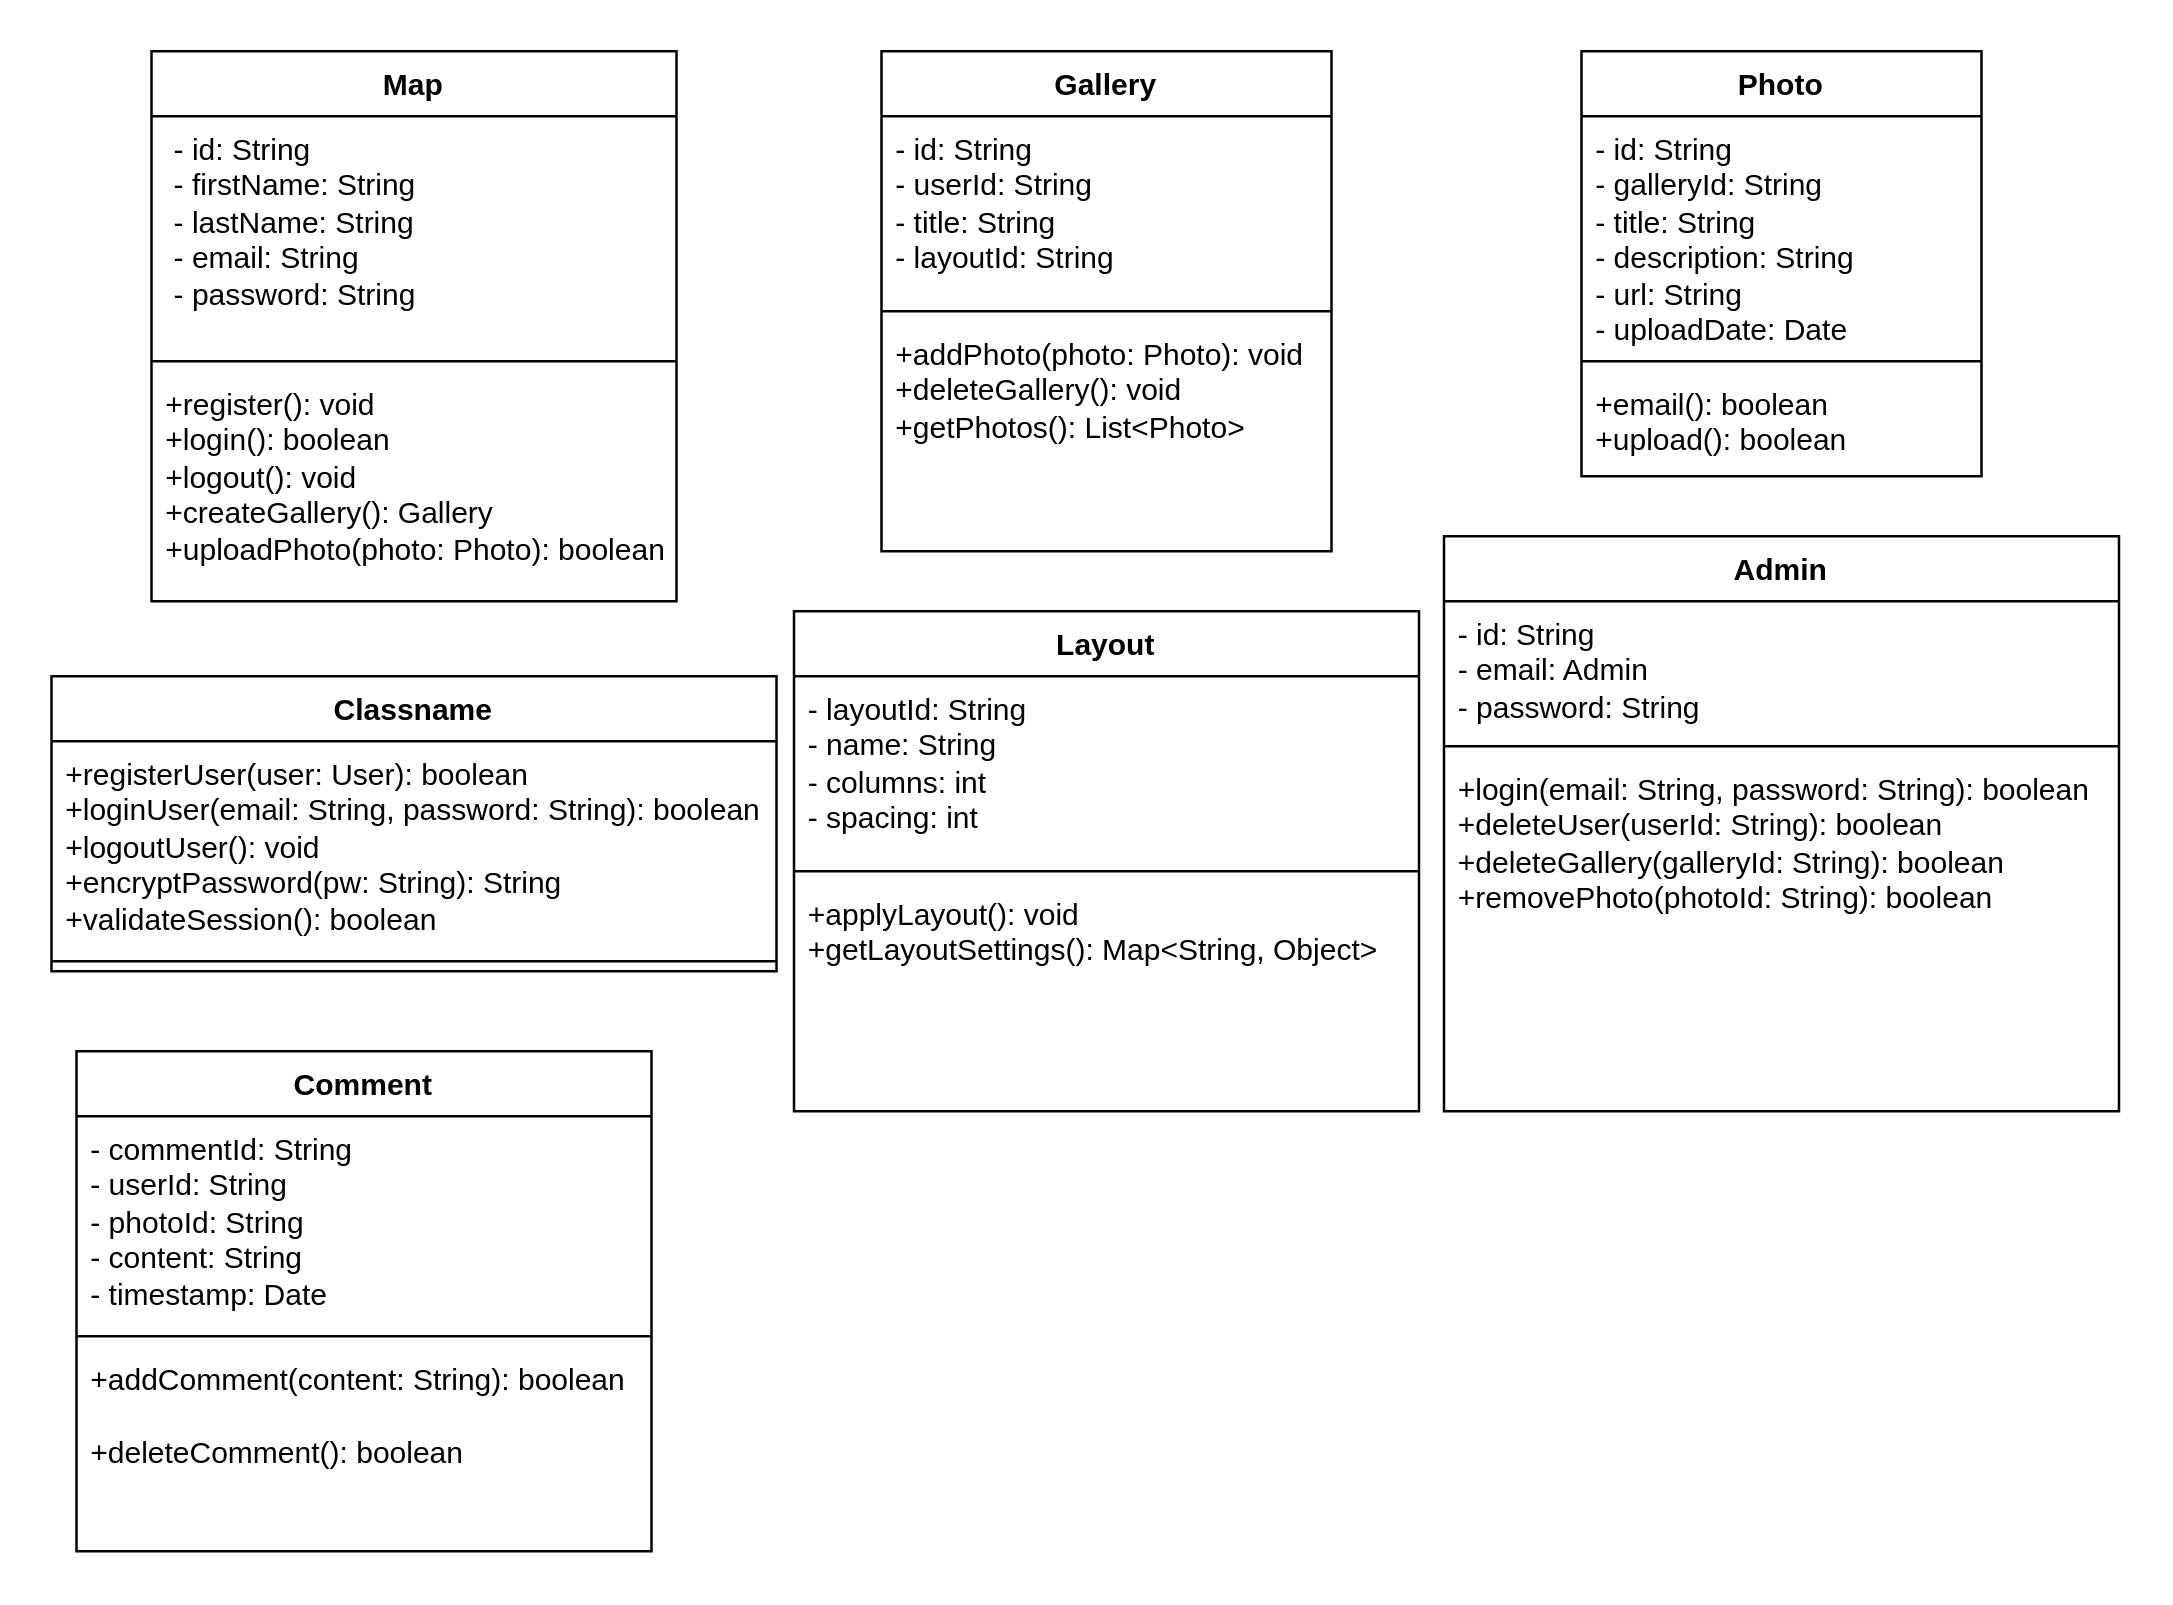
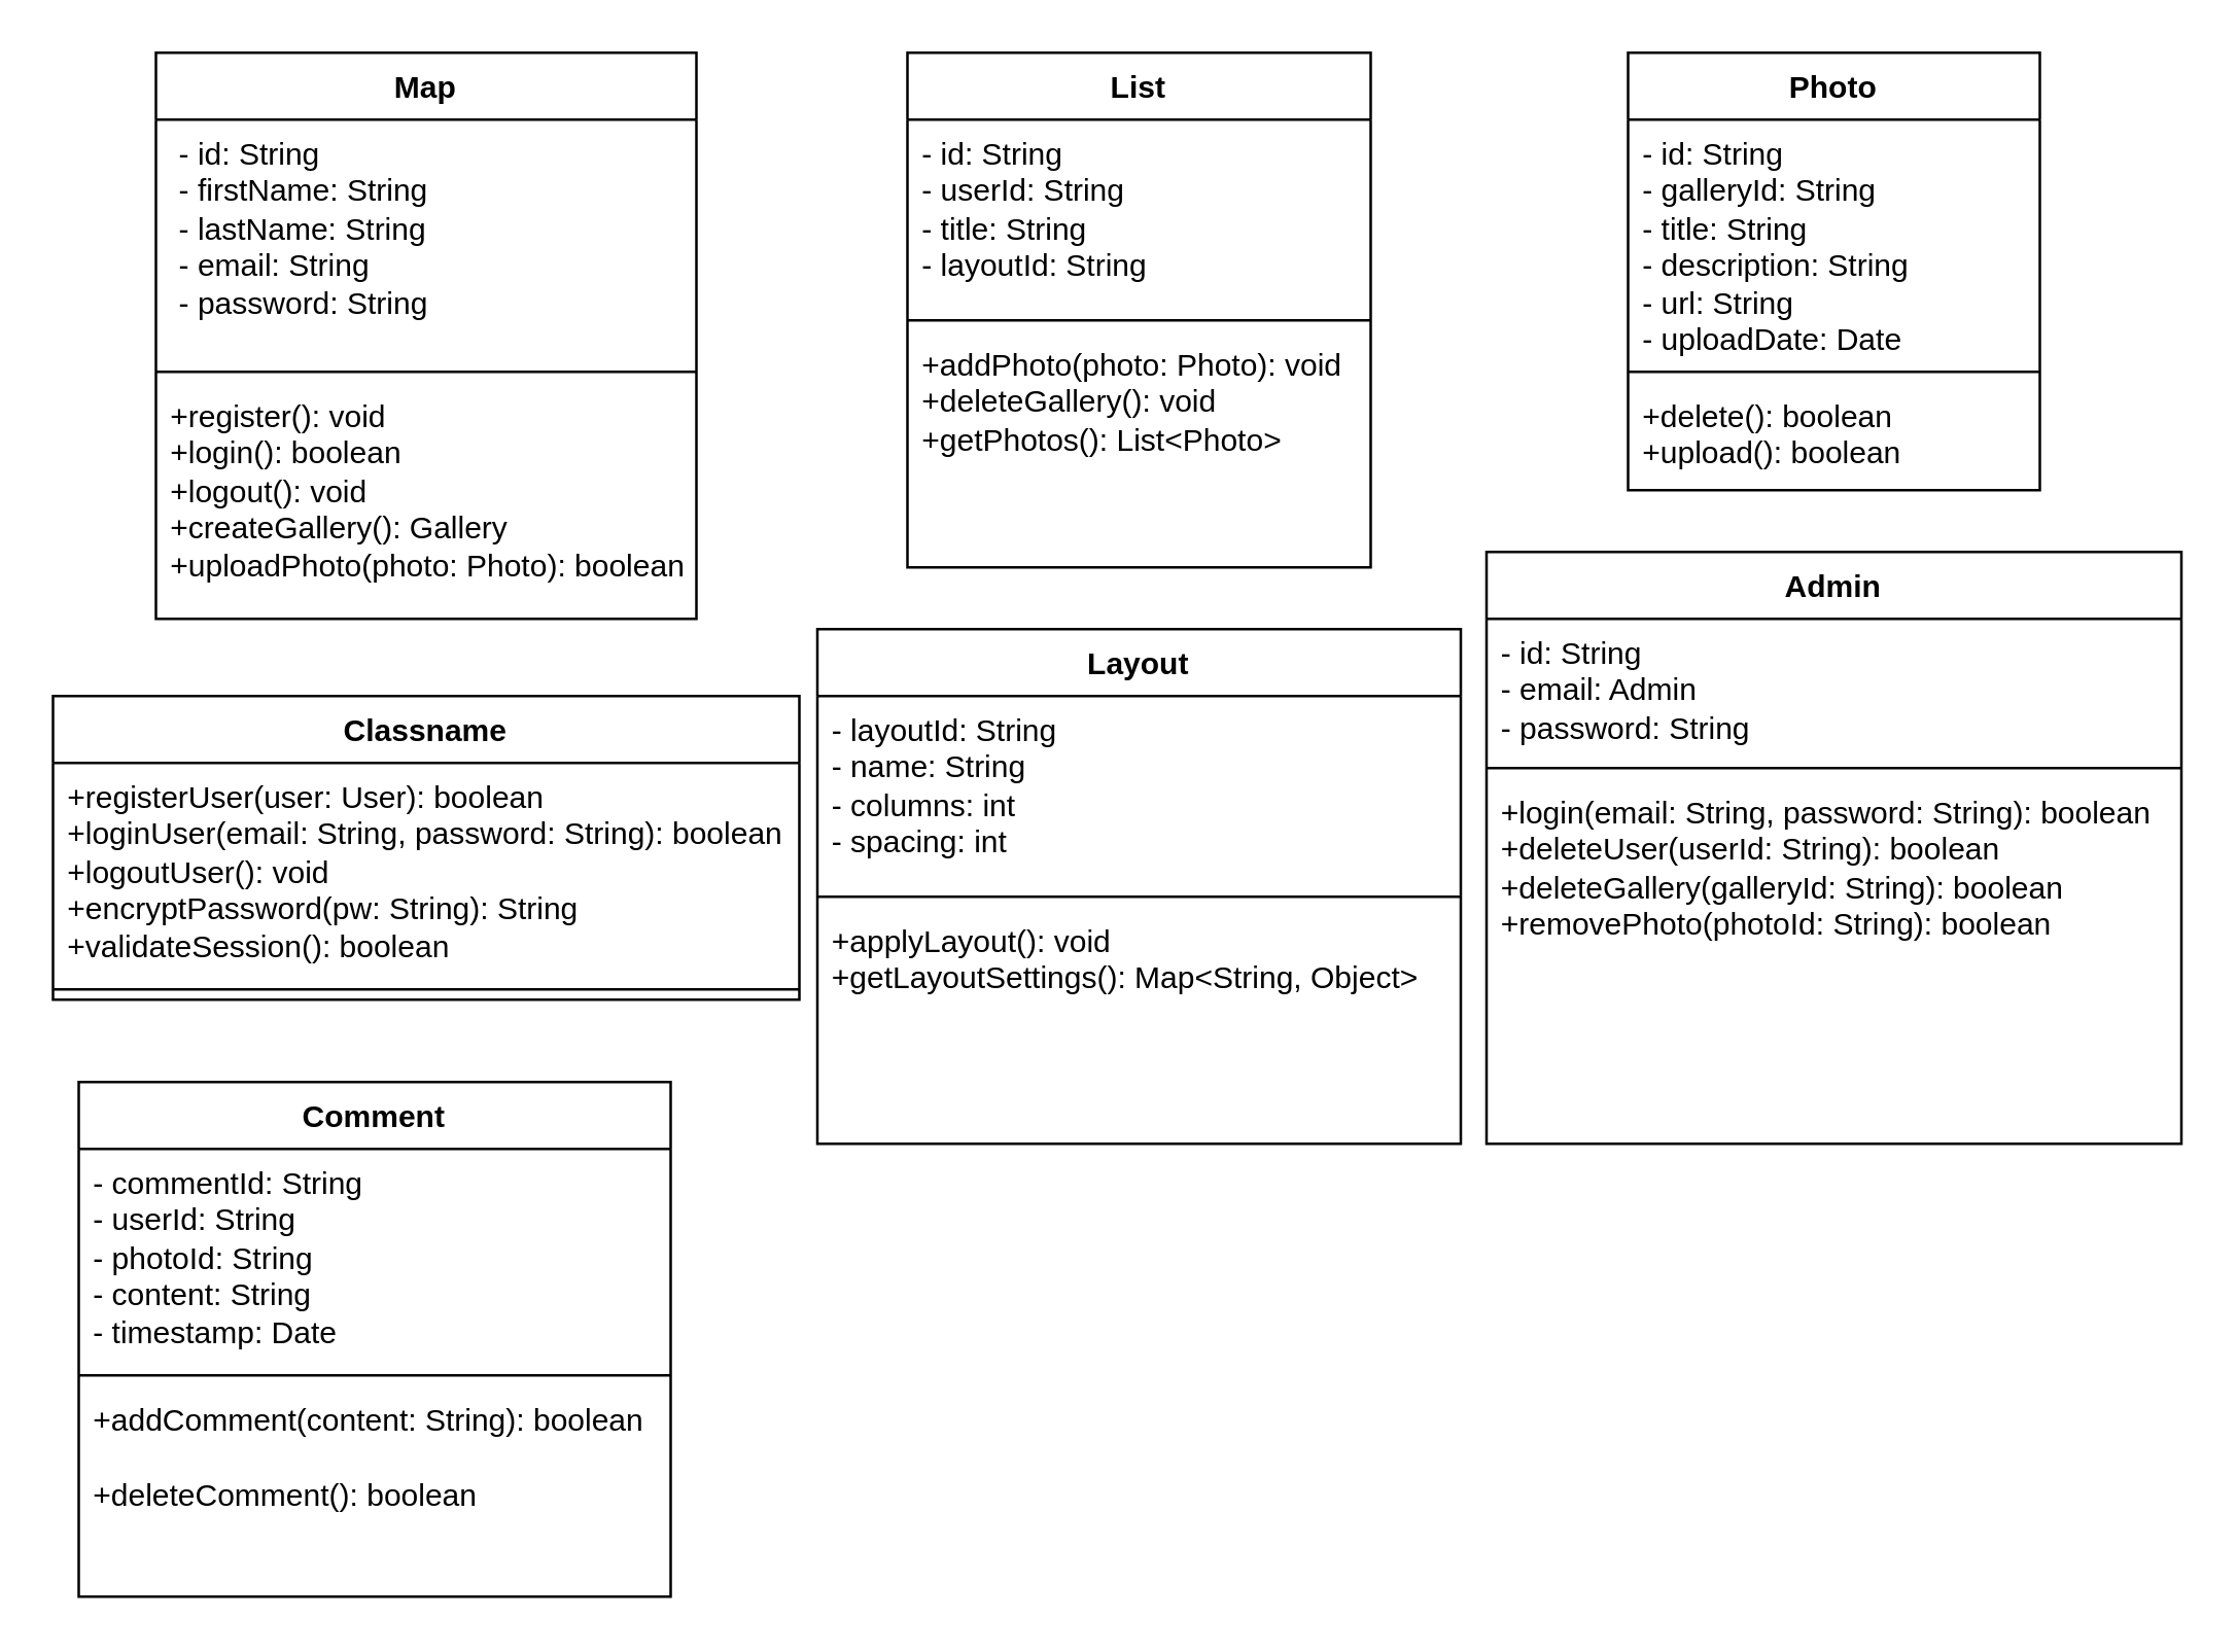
- <mxCell id="6" value="Gallery" style="swimlane;fontStyle=1;align=center;verticalAlign=top;childLayout=stackLayout;horizontal=1;startSize=26;horizontalStack=0;resizeParent=1;resizeParentMax=0;resizeLast=0;collapsible=1;marginBottom=0;whiteSpace=wrap;html=1;" vertex="1" parent="1"><mxGeometry x="352" y="20" width="180" height="200" as="geometry" /></mxCell>
+ <mxCell id="6" value="List" style="swimlane;fontStyle=1;align=center;verticalAlign=top;childLayout=stackLayout;horizontal=1;startSize=26;horizontalStack=0;resizeParent=1;resizeParentMax=0;resizeLast=0;collapsible=1;marginBottom=0;whiteSpace=wrap;html=1;" vertex="1" parent="1"><mxGeometry x="352" y="20" width="180" height="200" as="geometry" /></mxCell>
- <mxCell id="13" value="+email(): boolean&lt;div&gt;+upload(): boolean&lt;/div&gt;" style="text;strokeColor=none;fillColor=none;align=left;verticalAlign=top;spacingLeft=4;spacingRight=4;overflow=hidden;rotatable=0;points=[[0,0.5],[1,0.5]];portConstraint=eastwest;whiteSpace=wrap;html=1;" vertex="1" parent="10"><mxGeometry y="128" width="160" height="42" as="geometry" /></mxCell>
+ <mxCell id="13" value="+delete(): boolean&lt;div&gt;+upload(): boolean&lt;/div&gt;" style="text;strokeColor=none;fillColor=none;align=left;verticalAlign=top;spacingLeft=4;spacingRight=4;overflow=hidden;rotatable=0;points=[[0,0.5],[1,0.5]];portConstraint=eastwest;whiteSpace=wrap;html=1;" vertex="1" parent="10"><mxGeometry y="128" width="160" height="42" as="geometry" /></mxCell>
